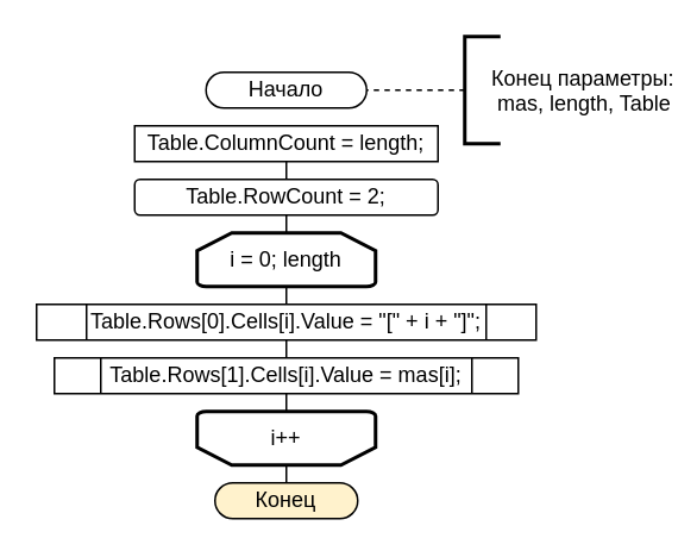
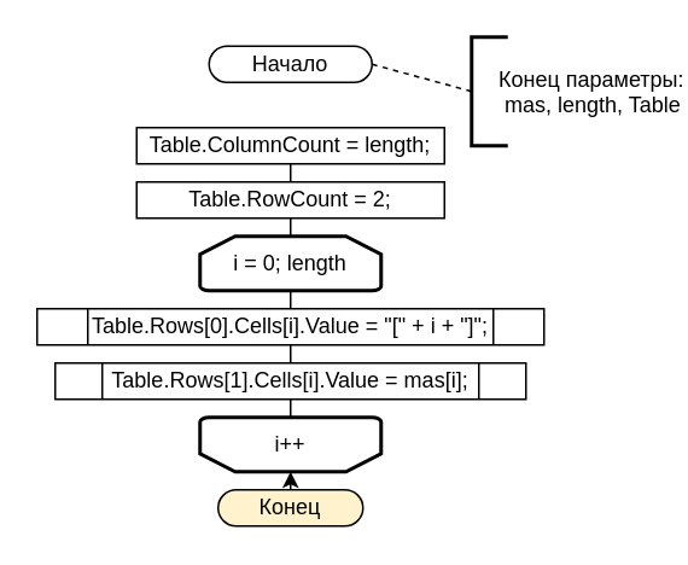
- <mxCell id="2" value="Начало" style="rounded=1;whiteSpace=wrap;html=1;arcSize=50;" vertex="1" parent="1"><mxGeometry x="115" y="40" width="90" height="20" as="geometry" /></mxCell>
+ <mxCell id="2" value="Начало" style="rounded=1;whiteSpace=wrap;html=1;arcSize=50;" vertex="1" parent="1"><mxGeometry x="115" y="25" width="90" height="20" as="geometry" /></mxCell>
- <mxCell id="16" value="Table.RowCount = 2;" style="whiteSpace=wrap;html=1;rounded=1;" vertex="1" parent="1"><mxGeometry x="75" y="100" width="170" height="20" as="geometry" /></mxCell>
+ <mxCell id="16" value="Table.RowCount = 2;" style="rounded=0;whiteSpace=wrap;html=1;" vertex="1" parent="1"><mxGeometry x="75" y="100" width="170" height="20" as="geometry" /></mxCell>
- <mxCell id="13" value="" style="endArrow=none;html=1;rounded=0;entryX=0.5;entryY=0;entryDx=0;entryDy=0;entryPerimeter=0;exitX=0.5;exitY=0;exitDx=0;exitDy=0;" edge="1" parent="1" source="12" target="10"><mxGeometry width="50" height="50" relative="1" as="geometry"><mxPoint x="110" y="260" as="sourcePoint" /><mxPoint x="160" y="210" as="targetPoint" /></mxGeometry></mxCell>
+ <mxCell id="13" value="" style="endArrow=classic;html=1;rounded=0;entryX=0.5;entryY=0;entryDx=0;entryDy=0;entryPerimeter=0;exitX=0.5;exitY=0;exitDx=0;exitDy=0;" edge="1" parent="1" source="12" target="10"><mxGeometry width="50" height="50" relative="1" as="geometry"><mxPoint x="110" y="260" as="sourcePoint" /><mxPoint x="160" y="210" as="targetPoint" /></mxGeometry></mxCell>
